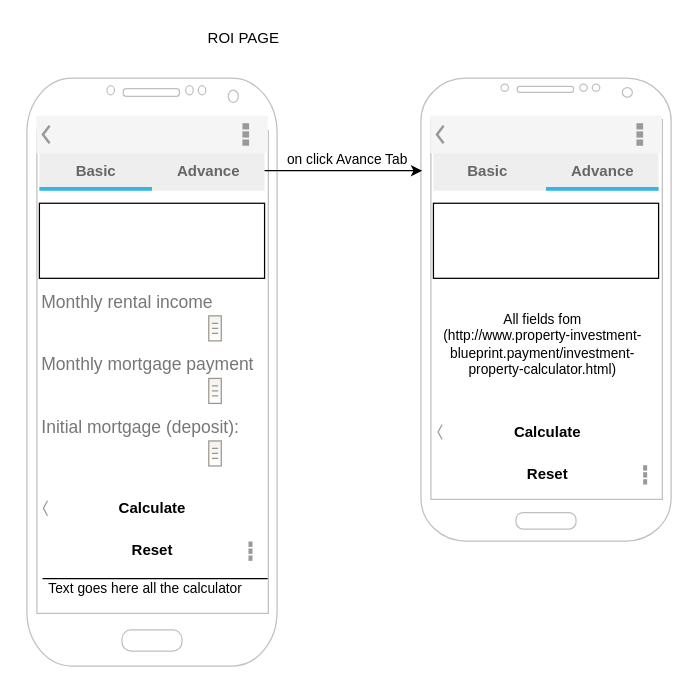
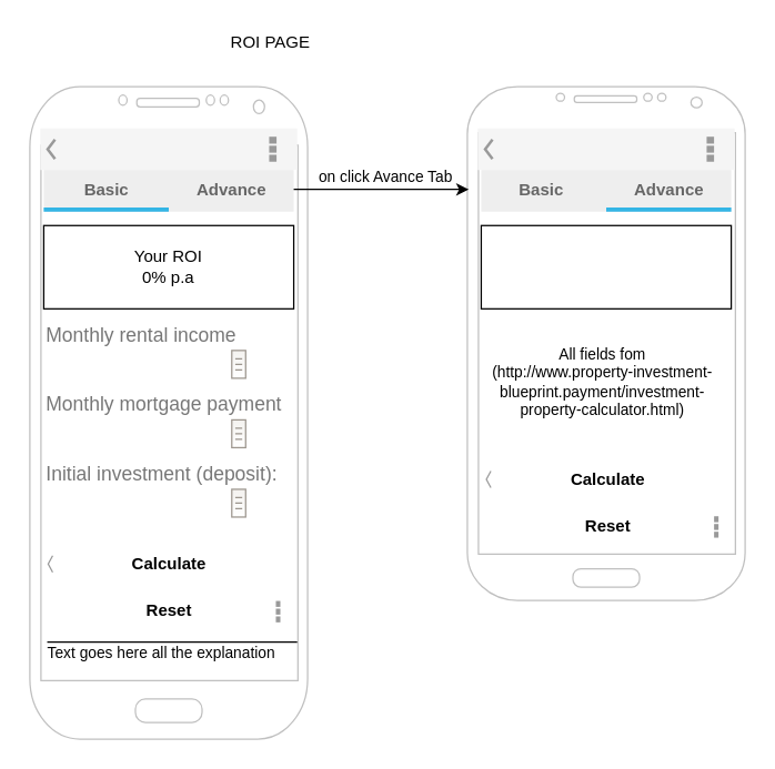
+ <mxCell id="17" value="&lt;div&gt;Your ROI&lt;br&gt;&lt;/div&gt;&lt;div&gt;0% p.a&lt;br&gt;&lt;/div&gt;" style="text;html=1;strokeColor=none;fillColor=none;align=center;verticalAlign=middle;whiteSpace=wrap;rounded=0;shadow=0;" parent="1" vertex="1"><mxGeometry x="31" y="162" width="180" height="60" as="geometry" /></mxCell>
- <mxCell id="29" value="Initial mortgage (deposit):" style="html=1;shadow=0;dashed=0;shape=mxgraph.bootstrap.rangeInput;dx=0.78;strokeColor=#9D968E;fillColor=#FFFFFF;fontColor=#777777;whiteSpace=wrap;align=left;verticalAlign=bottom;fontStyle=0;fontSize=14;labelPosition=center;verticalLabelPosition=top;gradientColor=#F4F2EF;gradientDirection=north;rangeStyle=rect;handleStyle=rect;" vertex="1" parent="1"><mxGeometry x="31" y="352" width="180" height="20" as="geometry" /></mxCell>
+ <mxCell id="29" value="Initial investment (deposit):" style="html=1;shadow=0;dashed=0;shape=mxgraph.bootstrap.rangeInput;dx=0.78;strokeColor=#9D968E;fillColor=#FFFFFF;fontColor=#777777;whiteSpace=wrap;align=left;verticalAlign=bottom;fontStyle=0;fontSize=14;labelPosition=center;verticalLabelPosition=top;gradientColor=#F4F2EF;gradientDirection=north;rangeStyle=rect;handleStyle=rect;" vertex="1" parent="1"><mxGeometry x="31" y="352" width="180" height="20" as="geometry" /></mxCell>
- <mxCell id="27" value="Text goes here all the calculator" style="text;html=1;strokeColor=none;fillColor=none;align=center;verticalAlign=middle;whiteSpace=wrap;rounded=0;fontSize=11;" vertex="1" parent="1"><mxGeometry x="20.5" y="460" width="190" height="20" as="geometry" /></mxCell>
+ <mxCell id="27" value="Text goes here all the explanation" style="text;html=1;strokeColor=none;fillColor=none;align=center;verticalAlign=middle;whiteSpace=wrap;rounded=0;fontSize=11;" vertex="1" parent="1"><mxGeometry x="20.5" y="460" width="190" height="20" as="geometry" /></mxCell>
